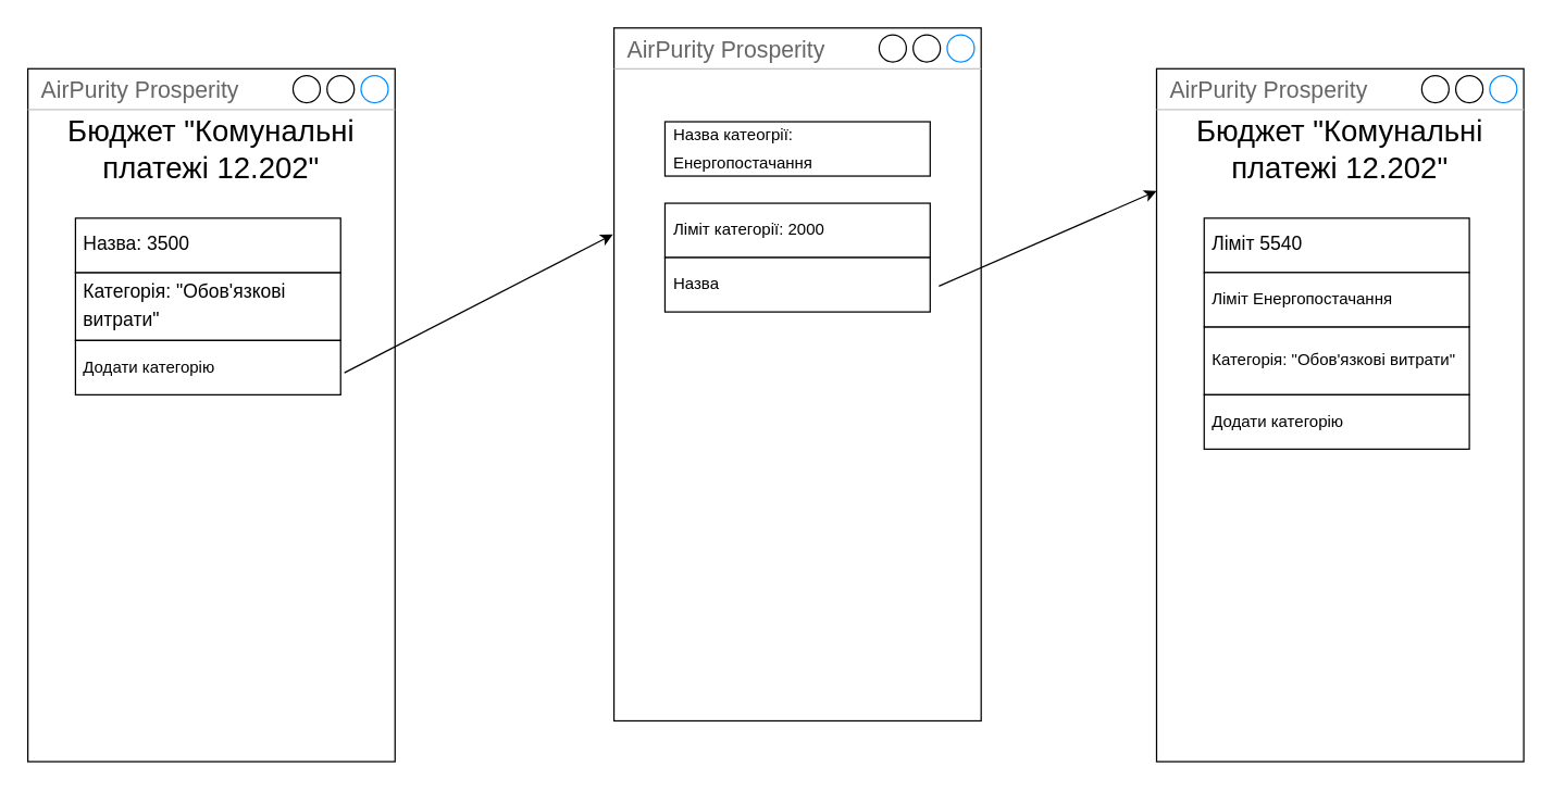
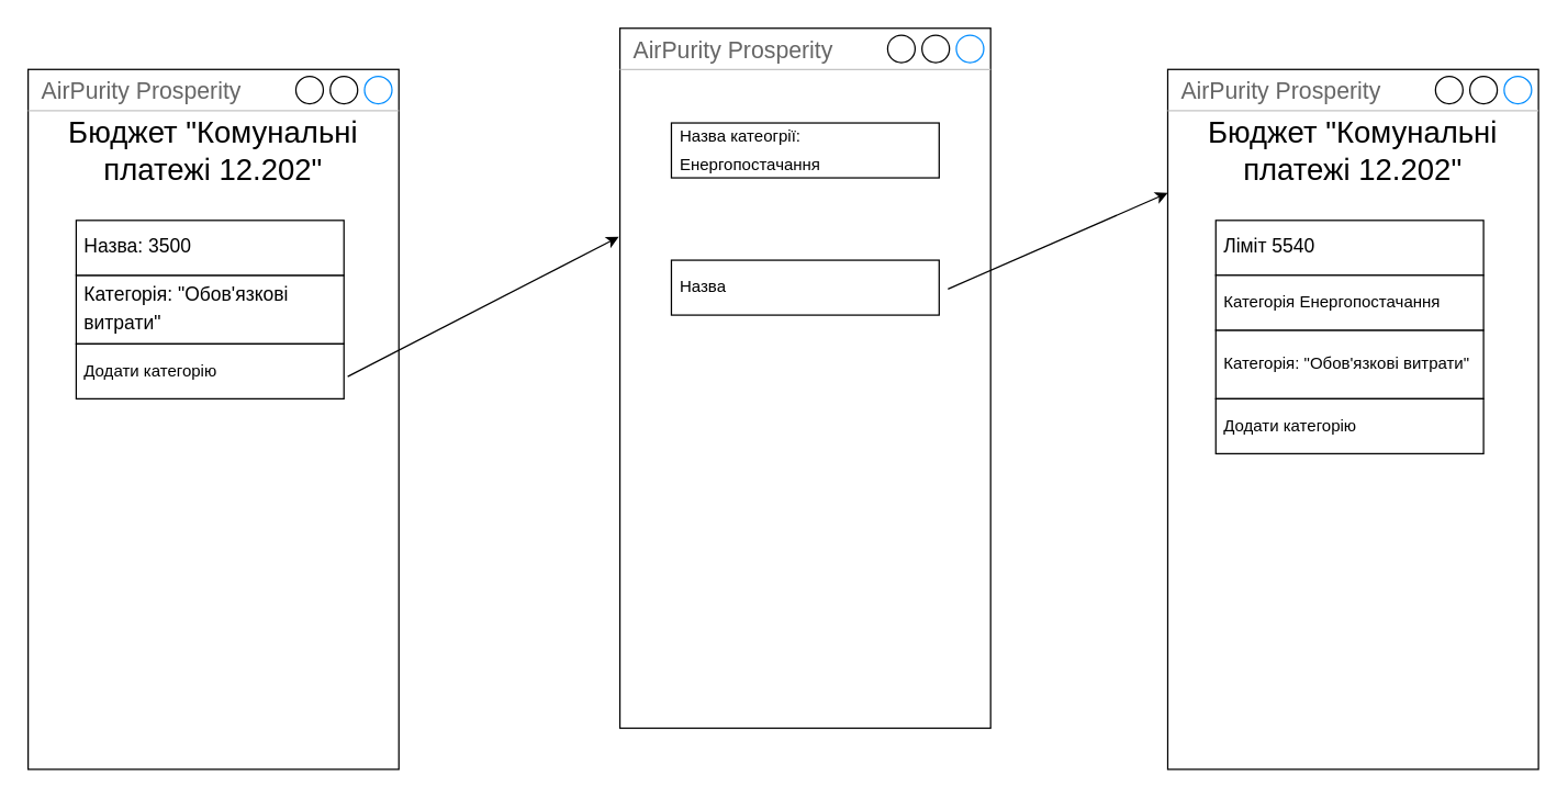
- <mxCell id="11" value="&lt;span style=&quot;font-size: 12px;&quot;&gt;Ліміт категорії: 2000&lt;br&gt;&lt;/span&gt;" style="strokeWidth=1;shadow=0;dashed=0;align=center;html=1;shape=mxgraph.mockup.text.textBox;align=left;fontSize=17;spacingLeft=4;spacingTop=-3;whiteSpace=wrap;mainText=;" vertex="1" parent="1"><mxGeometry x="488.5" y="149" width="195" height="40" as="geometry" /></mxCell>
- <mxCell id="18" value="&lt;span style=&quot;font-size: 12px;&quot;&gt;Ліміт Енергопостачання&lt;br&gt;&lt;/span&gt;" style="strokeWidth=1;shadow=0;dashed=0;align=center;html=1;shape=mxgraph.mockup.text.textBox;align=left;fontSize=17;spacingLeft=4;spacingTop=-3;whiteSpace=wrap;mainText=;" vertex="1" parent="1"><mxGeometry x="885" y="200" width="195" height="40" as="geometry" /></mxCell>
+ <mxCell id="18" value="&lt;span style=&quot;font-size: 12px;&quot;&gt;Категорія Енергопостачання&lt;br&gt;&lt;/span&gt;" style="strokeWidth=1;shadow=0;dashed=0;align=center;html=1;shape=mxgraph.mockup.text.textBox;align=left;fontSize=17;spacingLeft=4;spacingTop=-3;whiteSpace=wrap;mainText=;" vertex="1" parent="1"><mxGeometry x="885" y="200" width="195" height="40" as="geometry" /></mxCell>
